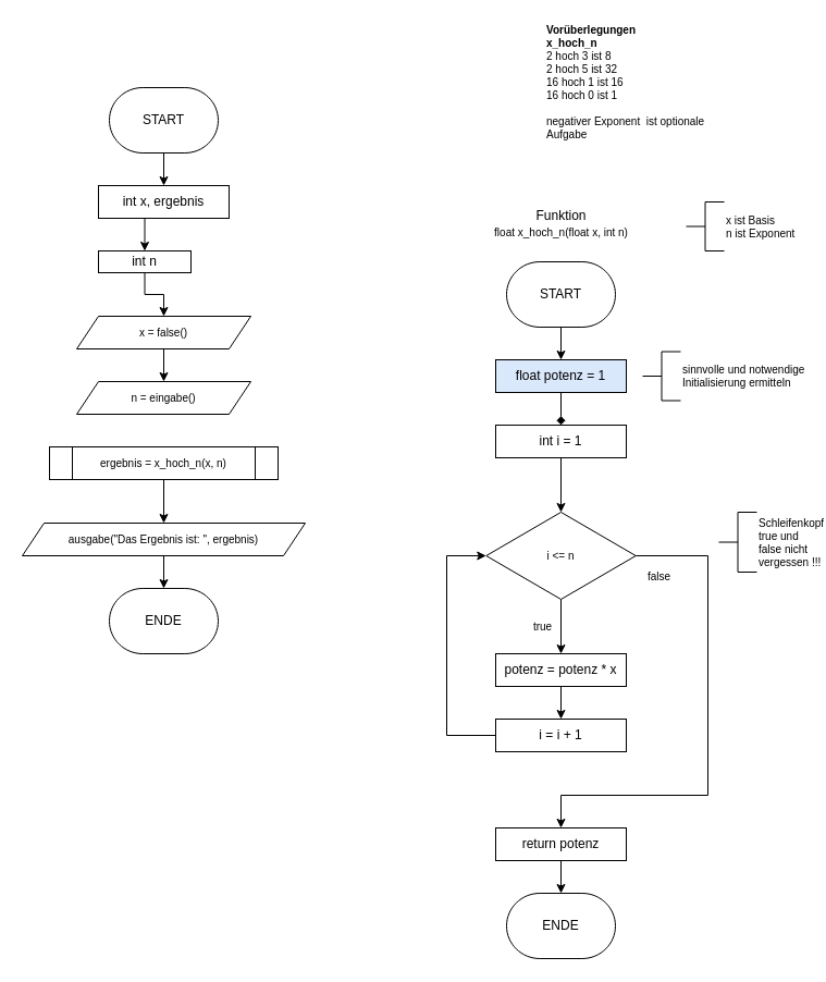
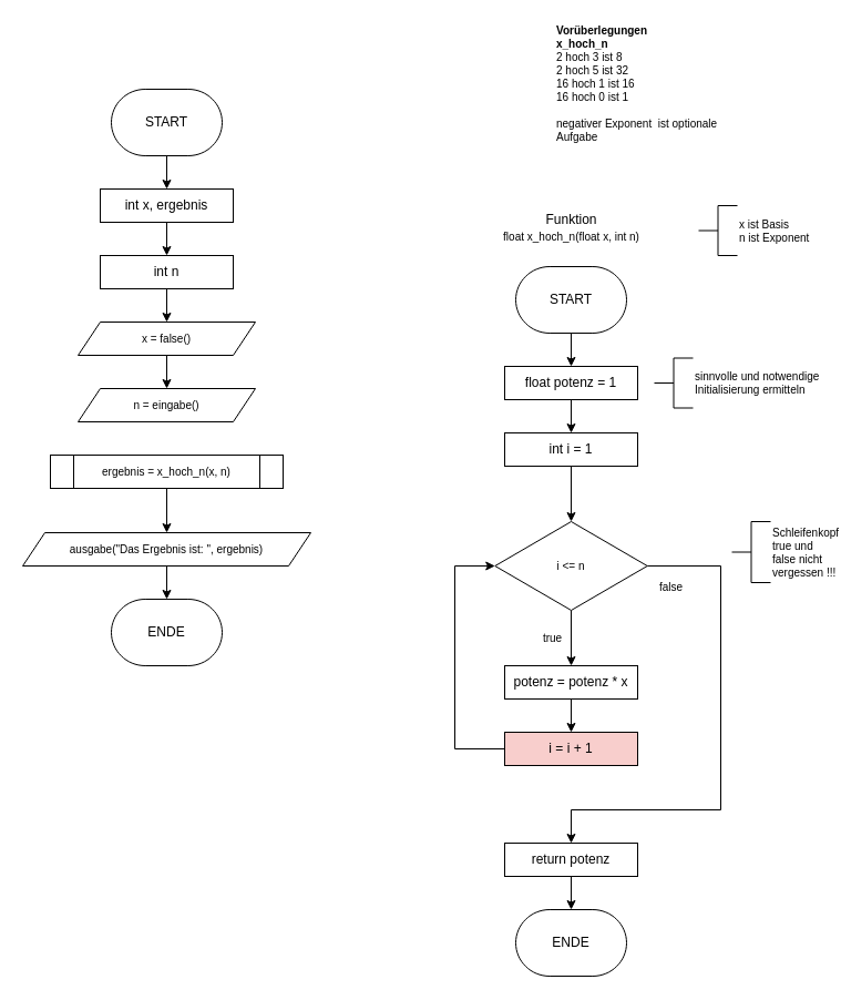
- <mxCell id="12" value="int n" style="rounded=0;whiteSpace=wrap;html=1;strokeWidth=1;" vertex="1" parent="1"><mxGeometry x="90" y="230" width="85" height="20" as="geometry" /></mxCell>
+ <mxCell id="12" value="int n" style="rounded=0;whiteSpace=wrap;html=1;strokeWidth=1;" vertex="1" parent="1"><mxGeometry x="90" y="230" width="120" height="30" as="geometry" /></mxCell>
- <mxCell id="25" value="float potenz = 1" style="rounded=0;whiteSpace=wrap;html=1;strokeWidth=1;fillColor=#dae8fc;" vertex="1" parent="1"><mxGeometry x="455" y="330" width="120" height="30" as="geometry" /></mxCell>
+ <mxCell id="25" value="float potenz = 1" style="rounded=0;whiteSpace=wrap;html=1;strokeWidth=1;" vertex="1" parent="1"><mxGeometry x="455" y="330" width="120" height="30" as="geometry" /></mxCell>
- <mxCell id="24" style="edgeStyle=orthogonalEdgeStyle;rounded=0;orthogonalLoop=1;jettySize=auto;html=1;exitX=0.5;exitY=1;exitDx=0;exitDy=0;entryX=0.5;entryY=0;entryDx=0;entryDy=0;fontSize=10;endArrow=diamond;" edge="1" parent="1" source="25" target="27"><mxGeometry relative="1" as="geometry" /></mxCell>
+ <mxCell id="24" style="edgeStyle=orthogonalEdgeStyle;rounded=0;orthogonalLoop=1;jettySize=auto;html=1;exitX=0.5;exitY=1;exitDx=0;exitDy=0;entryX=0.5;entryY=0;entryDx=0;entryDy=0;fontSize=10;" edge="1" parent="1" source="25" target="27"><mxGeometry relative="1" as="geometry" /></mxCell>
- <mxCell id="32" value="i = i + 1" style="rounded=0;whiteSpace=wrap;html=1;strokeWidth=1;" vertex="1" parent="1"><mxGeometry x="455" y="660" width="120" height="30" as="geometry" /></mxCell>
+ <mxCell id="32" value="i = i + 1" style="rounded=0;whiteSpace=wrap;html=1;strokeWidth=1;fillColor=#f8cecc;" vertex="1" parent="1"><mxGeometry x="455" y="660" width="120" height="30" as="geometry" /></mxCell>
